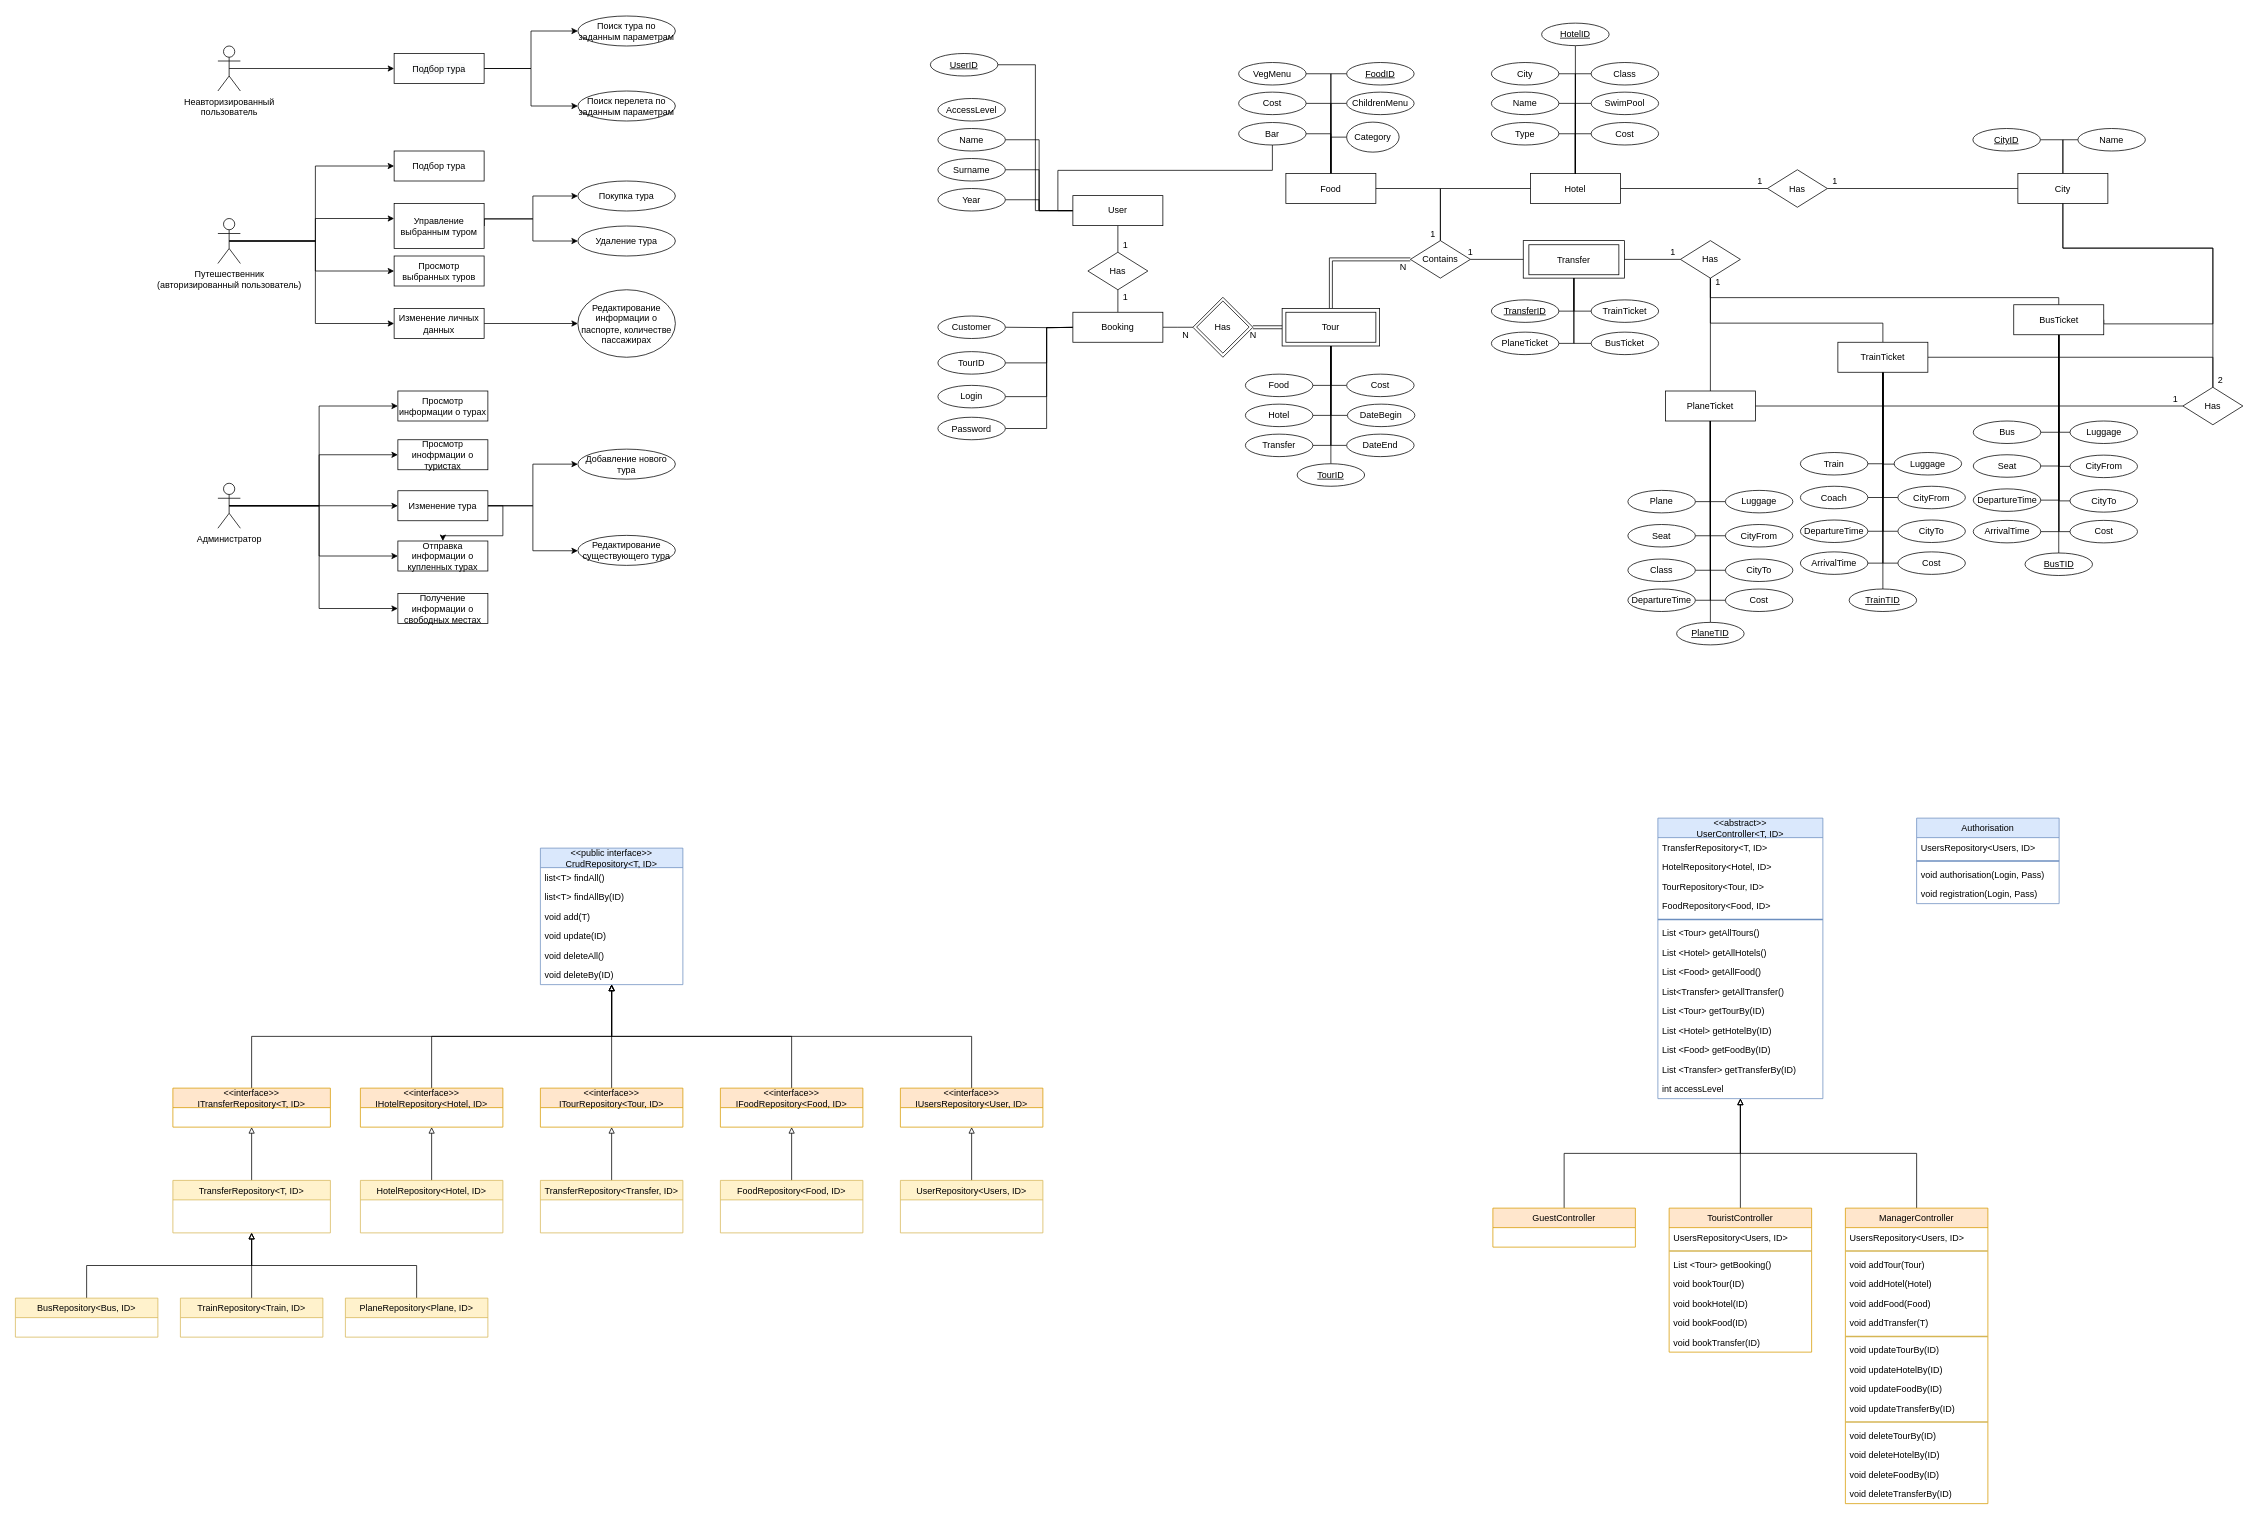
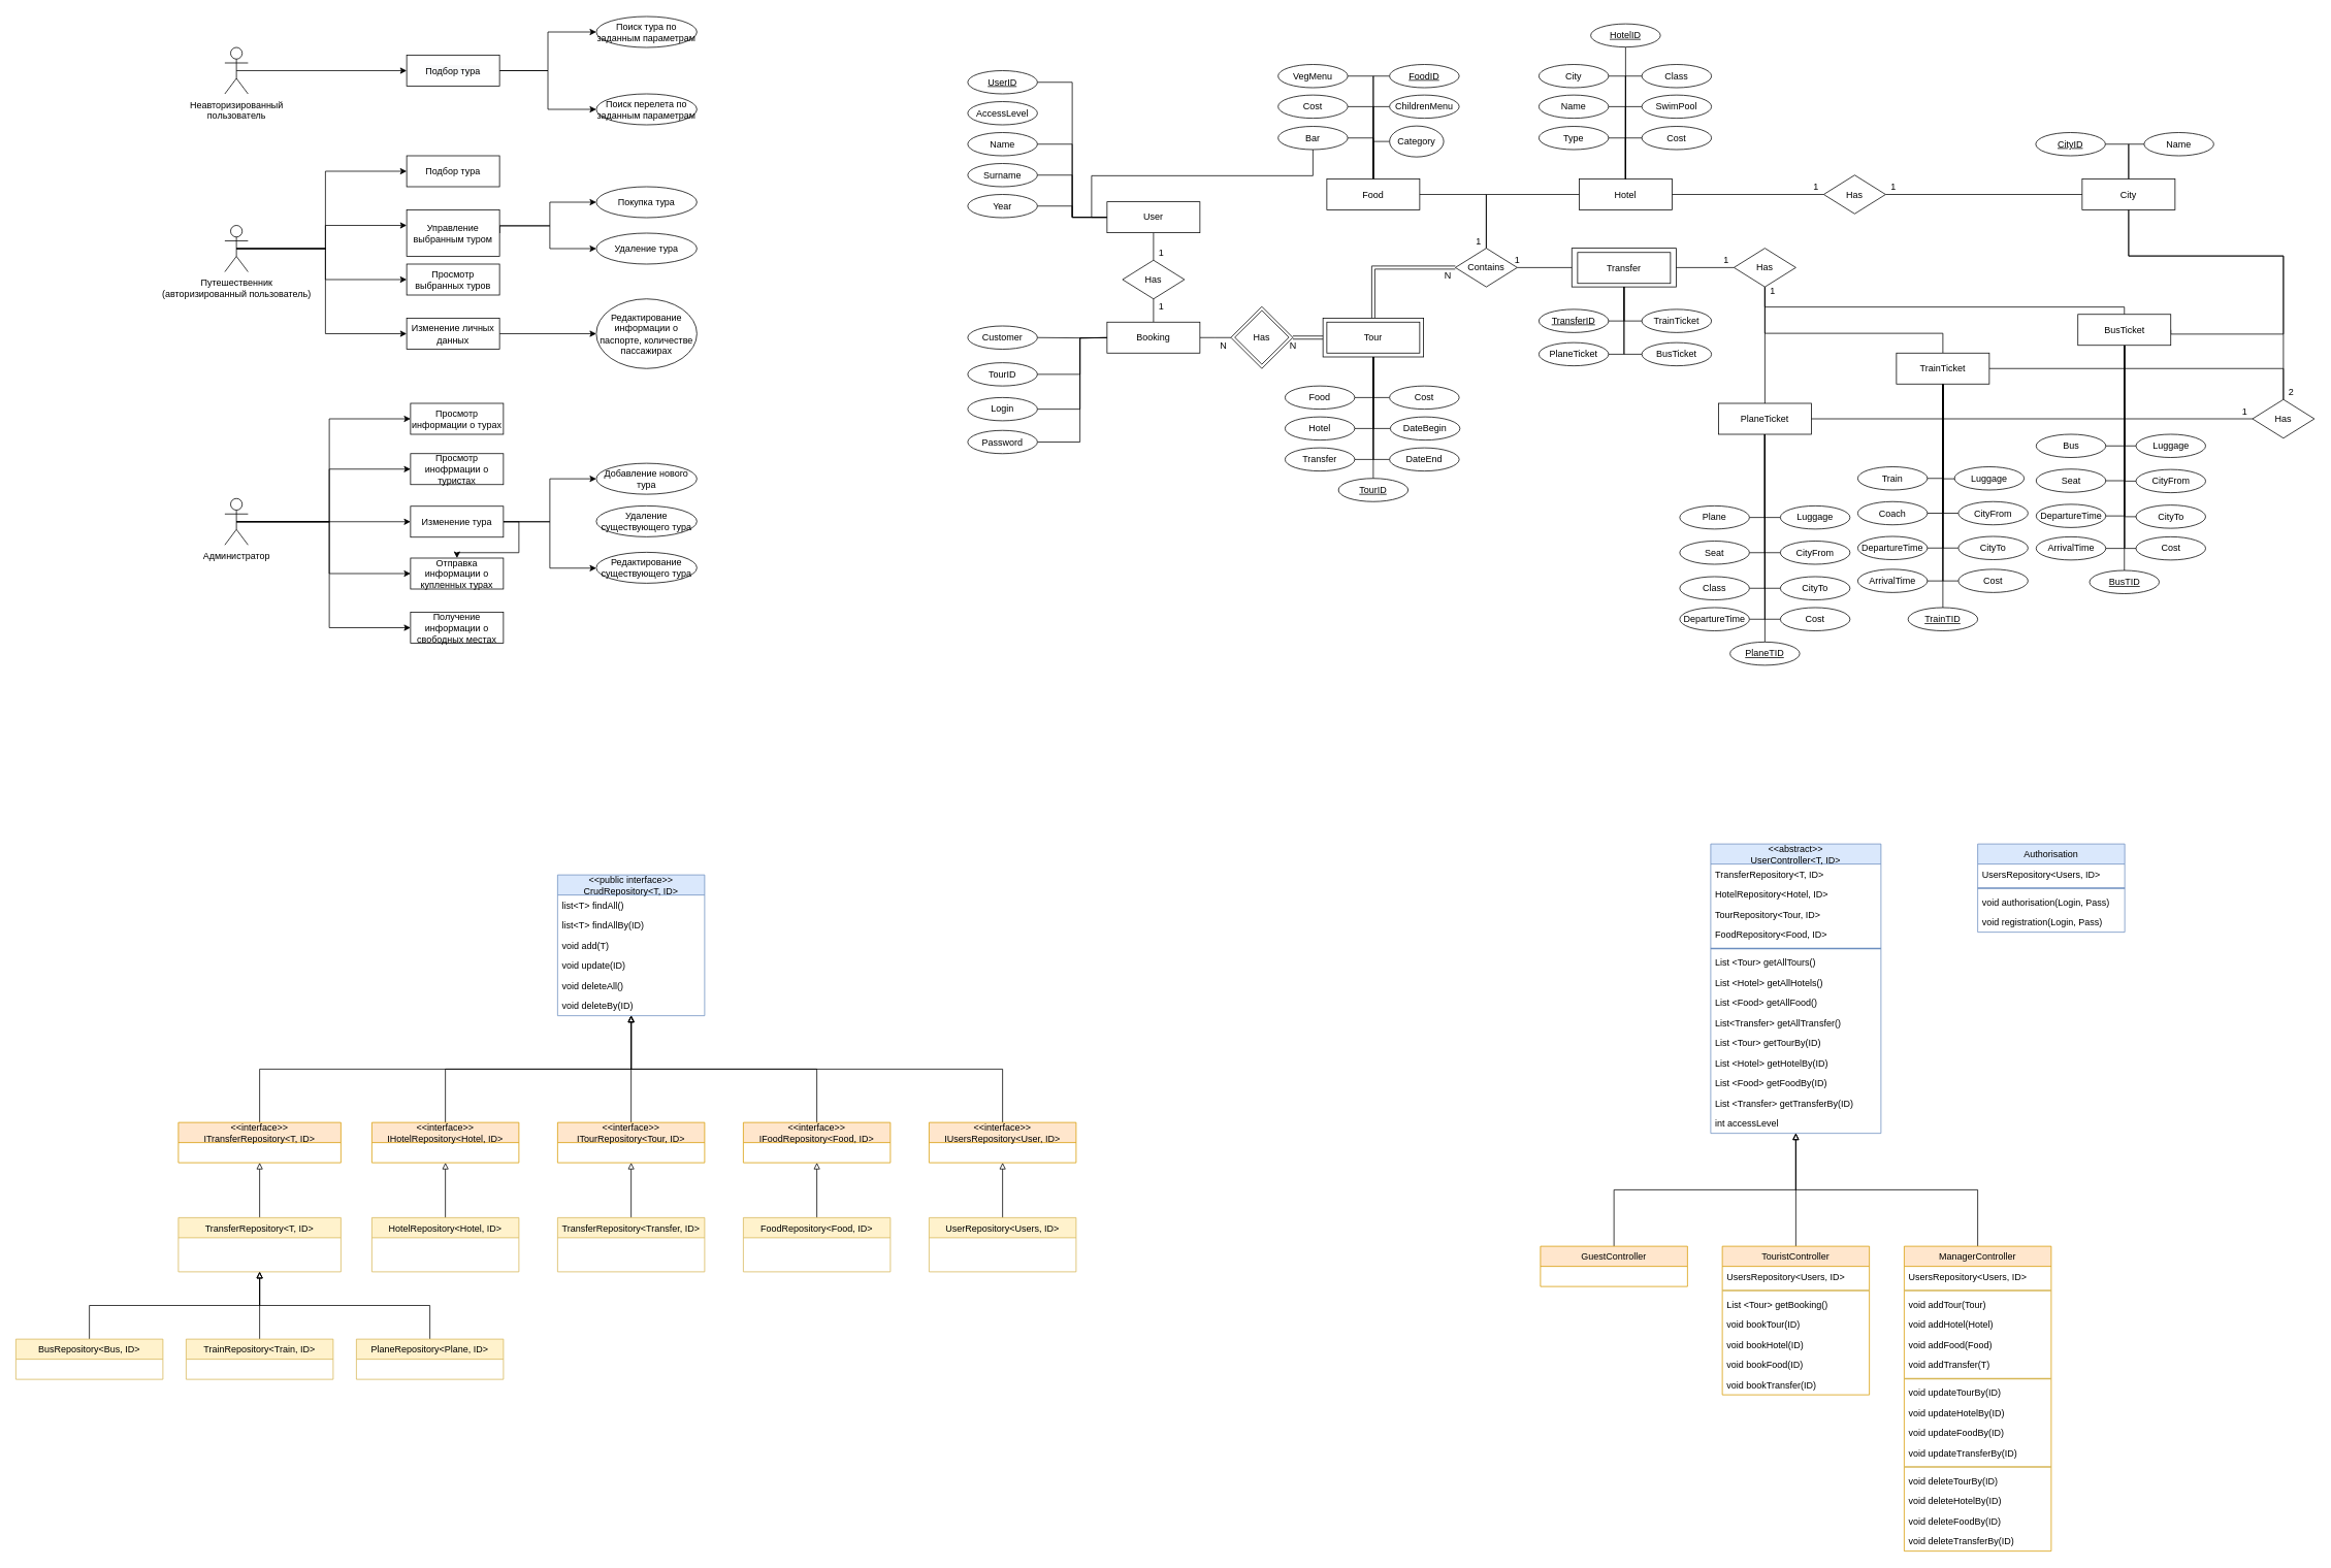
- <mxCell id="51" value="&lt;u&gt;UserID&lt;/u&gt;" style="ellipse;whiteSpace=wrap;html=1;" parent="1" vertex="1"><mxGeometry x="1240" y="70.5" width="90" height="30" as="geometry" /></mxCell>
+ <mxCell id="51" value="&lt;u&gt;UserID&lt;/u&gt;" style="ellipse;whiteSpace=wrap;html=1;" parent="1" vertex="1"><mxGeometry x="1250" y="90.5" width="90" height="30" as="geometry" /></mxCell>
+ <mxCell id="35" value="Удаление существующего тура" style="ellipse;whiteSpace=wrap;html=1;" parent="1" vertex="1"><mxGeometry x="770" y="653" width="130" height="40" as="geometry" /></mxCell>
